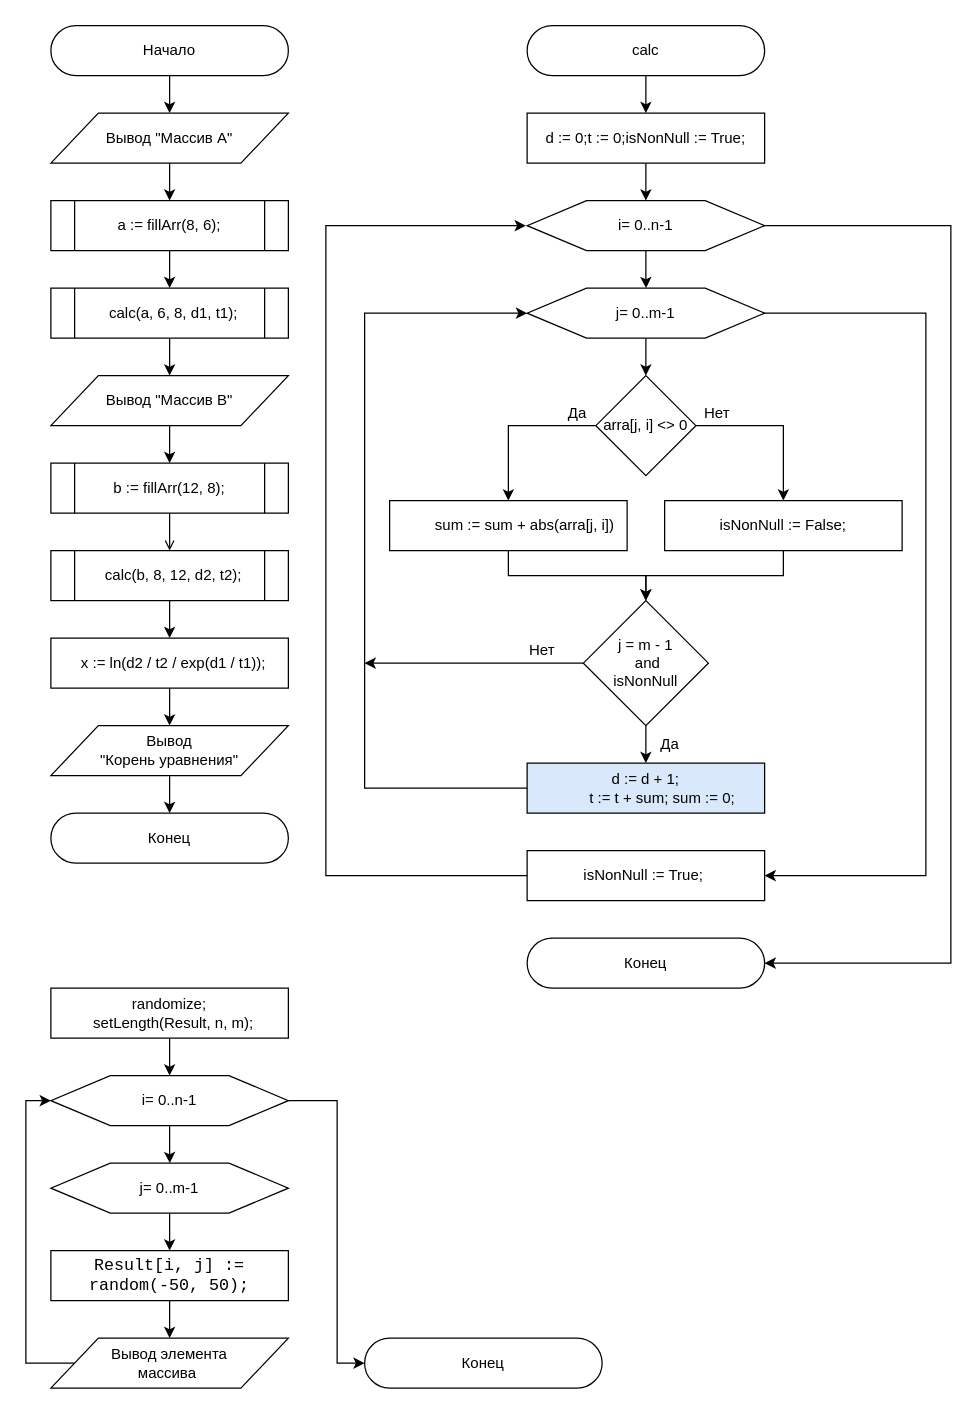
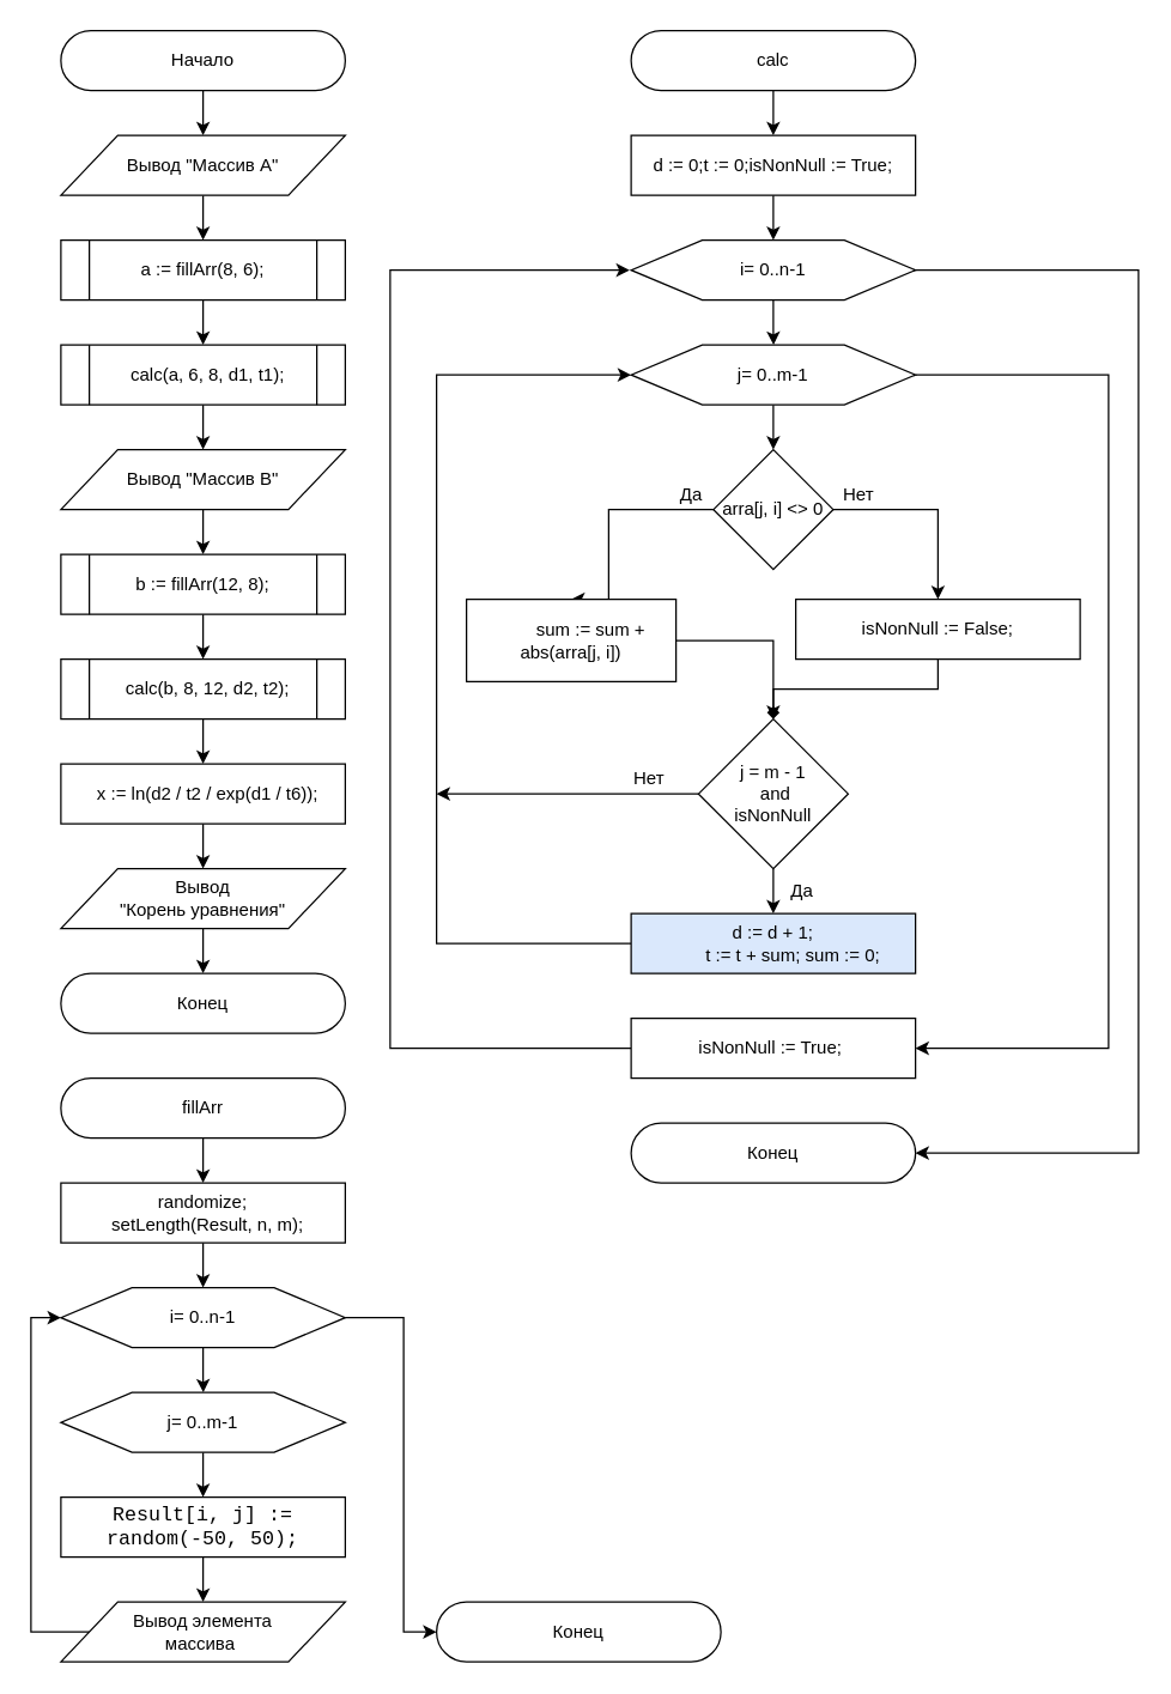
- <mxCell id="50" value="&lt;div&gt;&amp;nbsp; &amp;nbsp; &amp;nbsp; &amp;nbsp; sum := sum + abs(arra[j, i])&lt;/div&gt;" style="rounded=0;whiteSpace=wrap;html=1;" vertex="1" parent="1"><mxGeometry x="311" y="400" width="190" height="40" as="geometry" /></mxCell>
+ <mxCell id="50" value="&lt;div&gt;&amp;nbsp; &amp;nbsp; &amp;nbsp; &amp;nbsp; sum := sum + abs(arra[j, i])&lt;/div&gt;" style="rounded=0;whiteSpace=wrap;html=1;" vertex="1" parent="1"><mxGeometry x="311" y="400" width="140" height="55" as="geometry" /></mxCell>
- <mxCell id="14" style="edgeStyle=orthogonalEdgeStyle;rounded=0;orthogonalLoop=1;jettySize=auto;html=1;endArrow=open;" edge="1" parent="1" source="15" target="17"><mxGeometry relative="1" as="geometry" /></mxCell>
+ <mxCell id="14" style="edgeStyle=orthogonalEdgeStyle;rounded=0;orthogonalLoop=1;jettySize=auto;html=1;" edge="1" parent="1" source="15" target="17"><mxGeometry relative="1" as="geometry" /></mxCell>
- <mxCell id="51" style="edgeStyle=orthogonalEdgeStyle;rounded=0;orthogonalLoop=1;jettySize=auto;html=1;entryX=0.5;entryY=0;entryDx=0;entryDy=0;" edge="1" parent="1" source="52" target="57"><mxGeometry relative="1" as="geometry" /></mxCell>
+ <mxCell id="51" style="edgeStyle=orthogonalEdgeStyle;rounded=0;orthogonalLoop=1;jettySize=auto;html=1;entryX=0.5;entryY=0;entryDx=0;entryDy=0;endArrow=diamond;" edge="1" parent="1" source="52" target="57"><mxGeometry relative="1" as="geometry" /></mxCell>
- <mxCell id="7" value="&lt;div&gt;&amp;nbsp; x := ln(d2 / t2 / exp(d1 / t1));&lt;/div&gt;" style="rounded=0;whiteSpace=wrap;html=1;" vertex="1" parent="1"><mxGeometry x="40" y="510" width="190" height="40" as="geometry" /></mxCell>
+ <mxCell id="7" value="&lt;div&gt;&amp;nbsp; x := ln(d2 / t2 / exp(d1 / t6));&lt;/div&gt;" style="rounded=0;whiteSpace=wrap;html=1;" vertex="1" parent="1"><mxGeometry x="40" y="510" width="190" height="40" as="geometry" /></mxCell>
+ <mxCell id="33" value="fillArr" style="rounded=1;whiteSpace=wrap;html=1;arcSize=50;" vertex="1" parent="1"><mxGeometry x="40" y="720" width="190" height="40" as="geometry" /></mxCell>
+ <mxCell id="32" style="edgeStyle=orthogonalEdgeStyle;rounded=0;orthogonalLoop=1;jettySize=auto;html=1;" edge="1" source="33" target="35" parent="1"><mxGeometry relative="1" as="geometry" /></mxCell>
